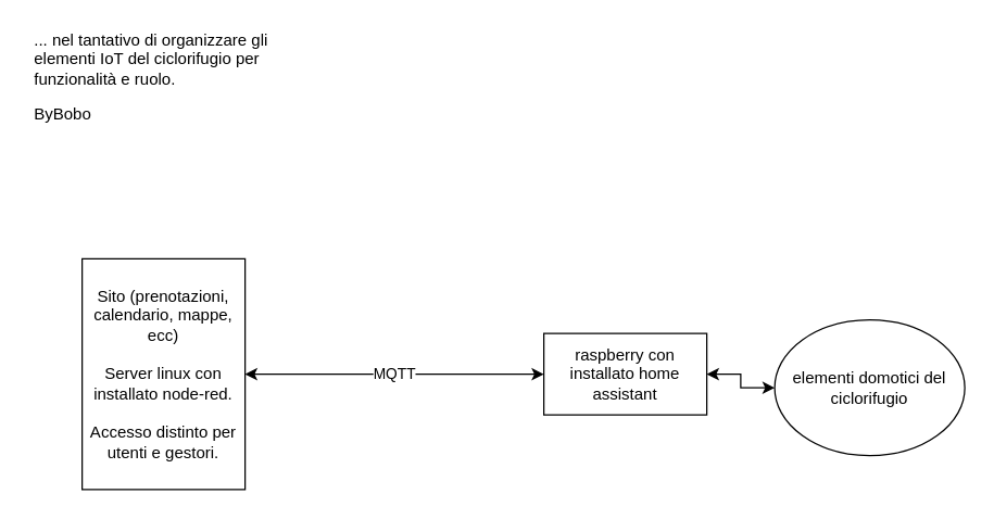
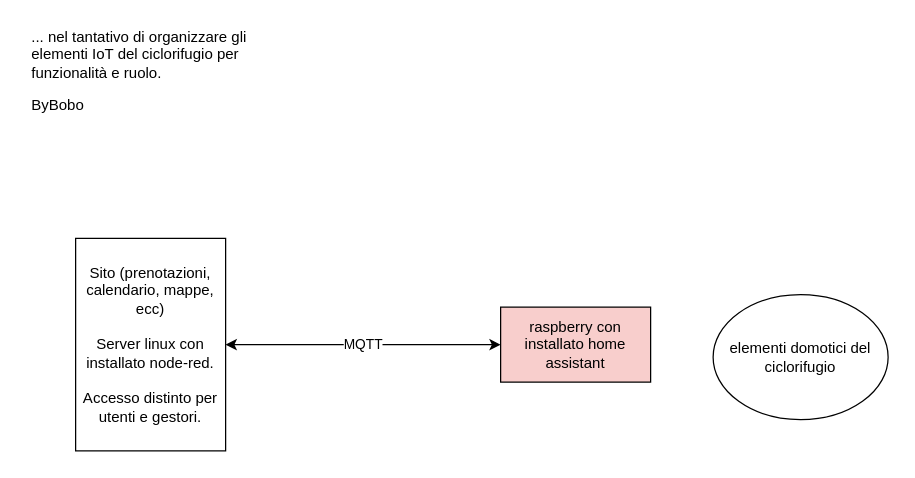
- <mxCell id="6" value="raspberry con installato home assistant" style="rounded=0;whiteSpace=wrap;html=1;" vertex="1" parent="1"><mxGeometry x="400" y="245" width="120" height="60" as="geometry" /></mxCell>
+ <mxCell id="6" value="raspberry con installato home assistant" style="rounded=0;whiteSpace=wrap;html=1;fillColor=#f8cecc;" vertex="1" parent="1"><mxGeometry x="400" y="245" width="120" height="60" as="geometry" /></mxCell>
- <mxCell id="5" style="edgeStyle=orthogonalEdgeStyle;rounded=0;orthogonalLoop=1;jettySize=auto;html=1;entryX=0;entryY=0.5;entryDx=0;entryDy=0;startArrow=classic;startFill=1;" edge="1" parent="1" source="6" target="7"><mxGeometry relative="1" as="geometry" /></mxCell>
